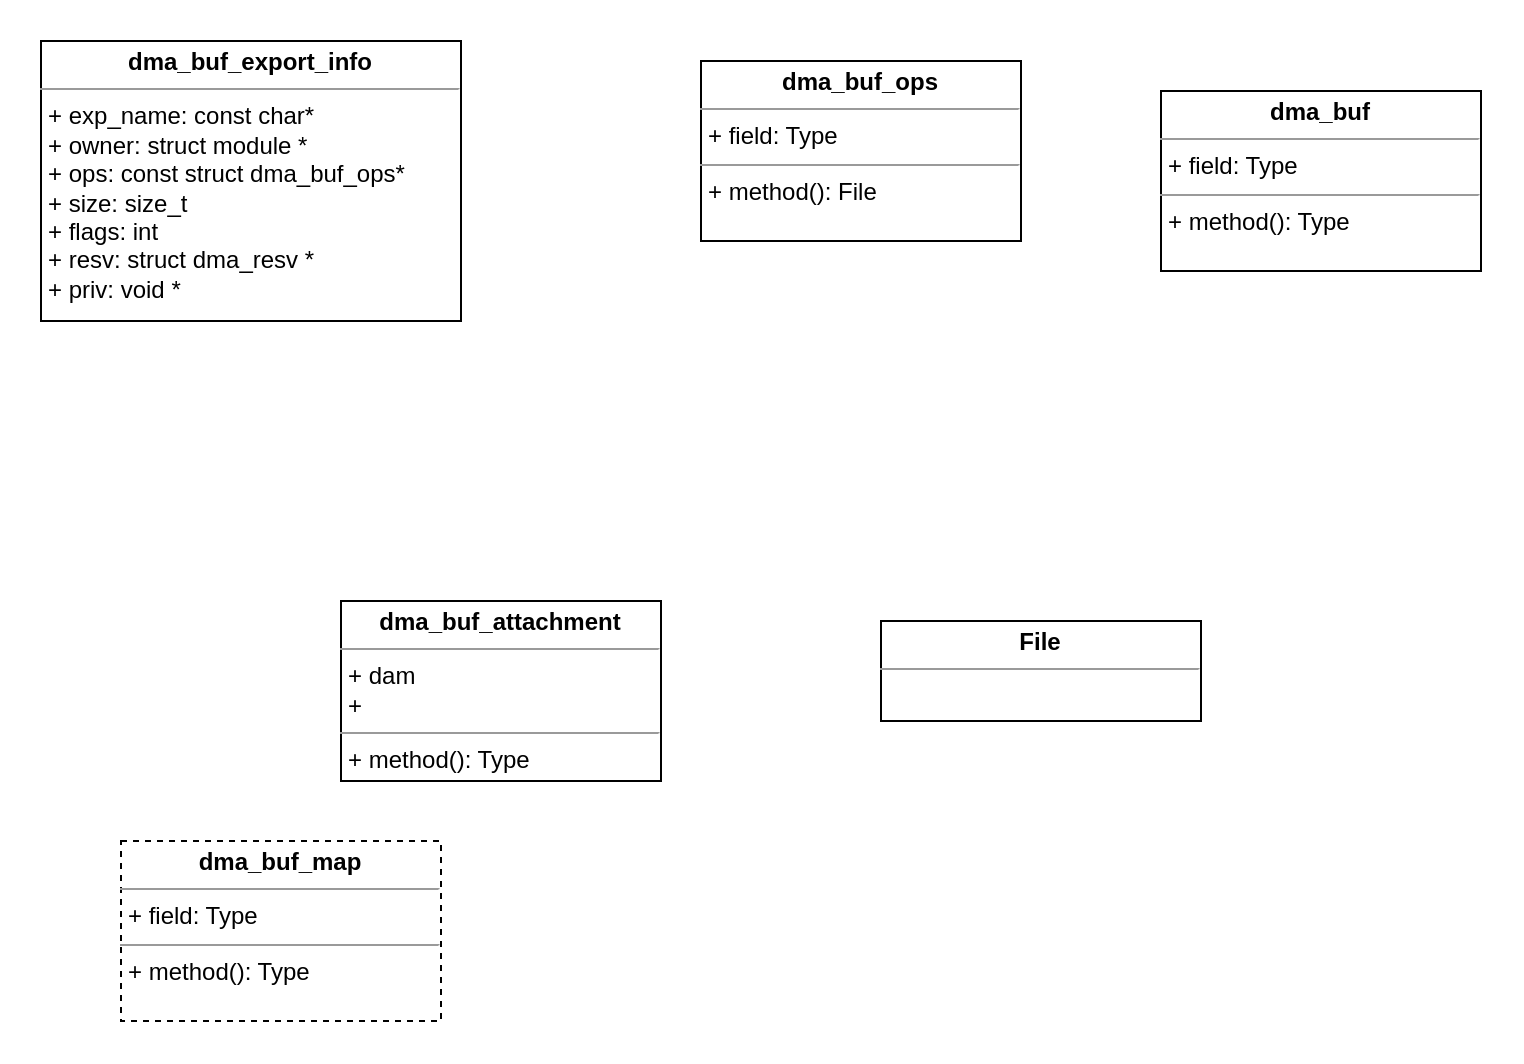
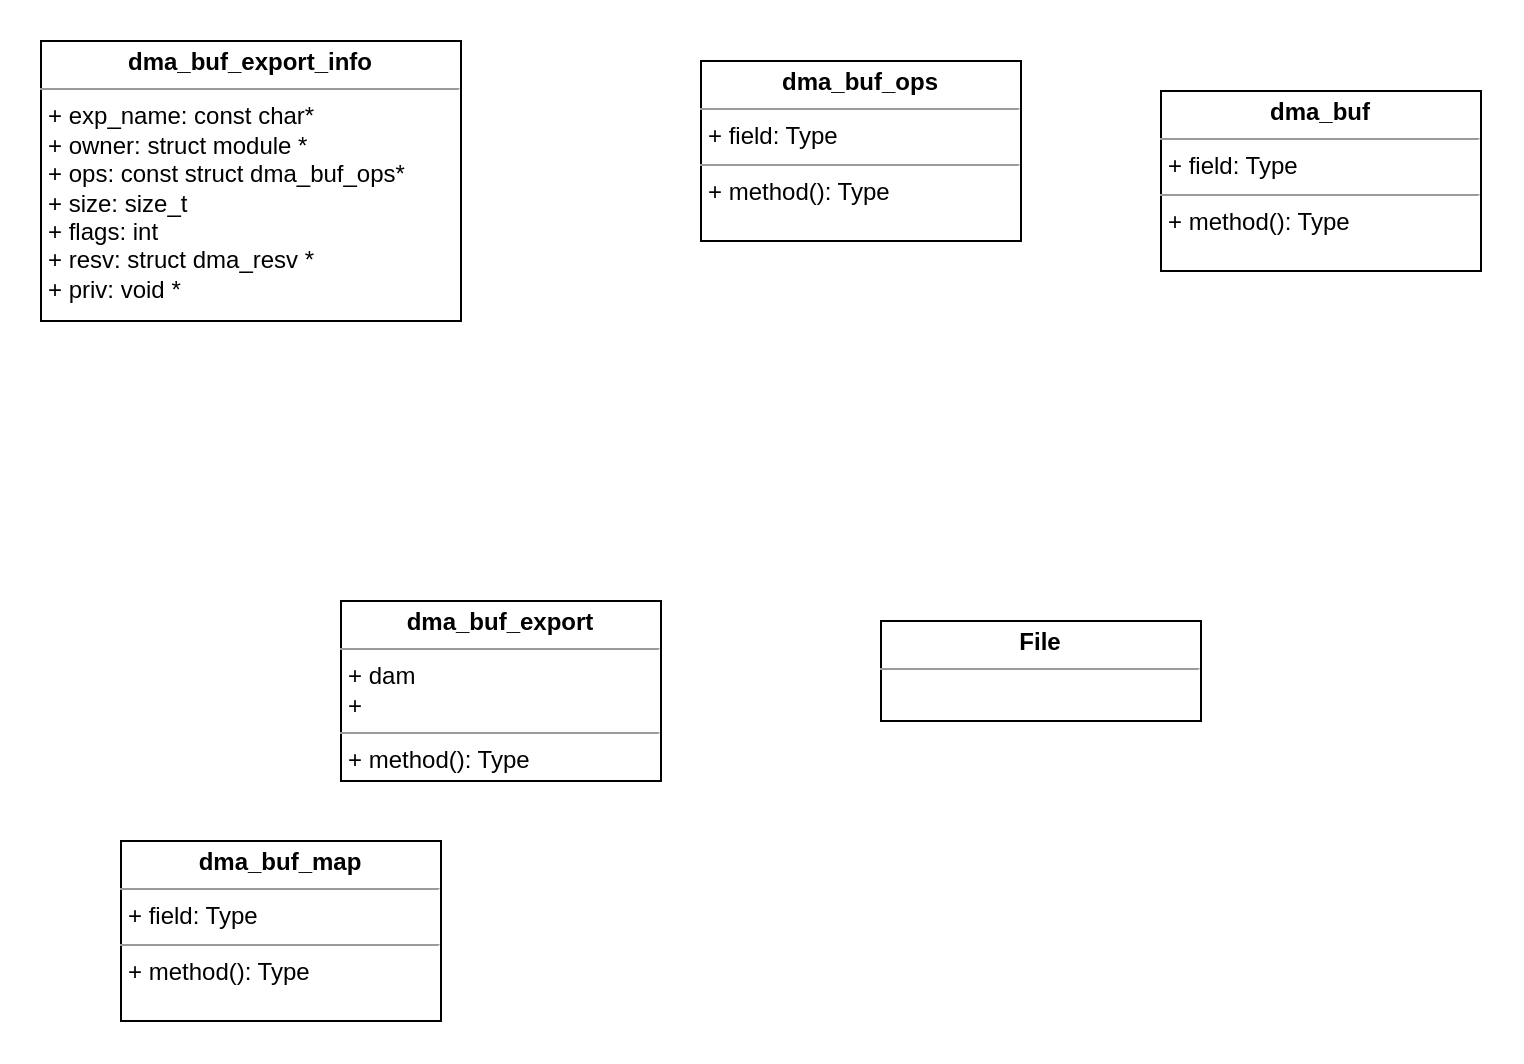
- <mxCell id="7" value="&lt;p style=&quot;margin:0px;margin-top:4px;text-align:center;&quot;&gt;&lt;b&gt;dma_buf_ops&lt;/b&gt;&lt;br&gt;&lt;/p&gt;&lt;hr size=&quot;1&quot;&gt;&lt;p style=&quot;margin:0px;margin-left:4px;&quot;&gt;+ field: Type&lt;/p&gt;&lt;hr size=&quot;1&quot;&gt;&lt;p style=&quot;margin:0px;margin-left:4px;&quot;&gt;+ method(): File&lt;/p&gt;" style="verticalAlign=top;align=left;overflow=fill;fontSize=12;fontFamily=Helvetica;html=1;" vertex="1" parent="1"><mxGeometry x="350" y="30" width="160" height="90" as="geometry" /></mxCell>
+ <mxCell id="7" value="&lt;p style=&quot;margin:0px;margin-top:4px;text-align:center;&quot;&gt;&lt;b&gt;dma_buf_ops&lt;/b&gt;&lt;br&gt;&lt;/p&gt;&lt;hr size=&quot;1&quot;&gt;&lt;p style=&quot;margin:0px;margin-left:4px;&quot;&gt;+ field: Type&lt;/p&gt;&lt;hr size=&quot;1&quot;&gt;&lt;p style=&quot;margin:0px;margin-left:4px;&quot;&gt;+ method(): Type&lt;/p&gt;" style="verticalAlign=top;align=left;overflow=fill;fontSize=12;fontFamily=Helvetica;html=1;" vertex="1" parent="1"><mxGeometry x="350" y="30" width="160" height="90" as="geometry" /></mxCell>
- <mxCell id="2" value="&lt;p style=&quot;margin:0px;margin-top:4px;text-align:center;&quot;&gt;&lt;b&gt;dma_buf_attachment&lt;/b&gt;&lt;/p&gt;&lt;hr size=&quot;1&quot;&gt;&lt;p style=&quot;margin:0px;margin-left:4px;&quot;&gt;+ dam&lt;/p&gt;&lt;p style=&quot;margin:0px;margin-left:4px;&quot;&gt;+&lt;/p&gt;&lt;hr size=&quot;1&quot;&gt;&lt;p style=&quot;margin:0px;margin-left:4px;&quot;&gt;+ method(): Type&lt;/p&gt;" style="verticalAlign=top;align=left;overflow=fill;fontSize=12;fontFamily=Helvetica;html=1;" vertex="1" parent="1"><mxGeometry x="170" y="300" width="160" height="90" as="geometry" /></mxCell>
+ <mxCell id="2" value="&lt;p style=&quot;margin:0px;margin-top:4px;text-align:center;&quot;&gt;&lt;b&gt;dma_buf_export&lt;/b&gt;&lt;/p&gt;&lt;hr size=&quot;1&quot;&gt;&lt;p style=&quot;margin:0px;margin-left:4px;&quot;&gt;+ dam&lt;/p&gt;&lt;p style=&quot;margin:0px;margin-left:4px;&quot;&gt;+&lt;/p&gt;&lt;hr size=&quot;1&quot;&gt;&lt;p style=&quot;margin:0px;margin-left:4px;&quot;&gt;+ method(): Type&lt;/p&gt;" style="verticalAlign=top;align=left;overflow=fill;fontSize=12;fontFamily=Helvetica;html=1;" vertex="1" parent="1"><mxGeometry x="170" y="300" width="160" height="90" as="geometry" /></mxCell>
- <mxCell id="5" value="&lt;p style=&quot;margin:0px;margin-top:4px;text-align:center;&quot;&gt;&lt;b&gt;dma_buf_map&lt;/b&gt;&lt;br&gt;&lt;/p&gt;&lt;hr size=&quot;1&quot;&gt;&lt;p style=&quot;margin:0px;margin-left:4px;&quot;&gt;+ field: Type&lt;/p&gt;&lt;hr size=&quot;1&quot;&gt;&lt;p style=&quot;margin:0px;margin-left:4px;&quot;&gt;+ method(): Type&lt;/p&gt;" style="verticalAlign=top;align=left;overflow=fill;fontSize=12;fontFamily=Helvetica;html=1;dashed=1;" vertex="1" parent="1"><mxGeometry x="60" y="420" width="160" height="90" as="geometry" /></mxCell>
+ <mxCell id="5" value="&lt;p style=&quot;margin:0px;margin-top:4px;text-align:center;&quot;&gt;&lt;b&gt;dma_buf_map&lt;/b&gt;&lt;br&gt;&lt;/p&gt;&lt;hr size=&quot;1&quot;&gt;&lt;p style=&quot;margin:0px;margin-left:4px;&quot;&gt;+ field: Type&lt;/p&gt;&lt;hr size=&quot;1&quot;&gt;&lt;p style=&quot;margin:0px;margin-left:4px;&quot;&gt;+ method(): Type&lt;/p&gt;" style="verticalAlign=top;align=left;overflow=fill;fontSize=12;fontFamily=Helvetica;html=1;" vertex="1" parent="1"><mxGeometry x="60" y="420" width="160" height="90" as="geometry" /></mxCell>
